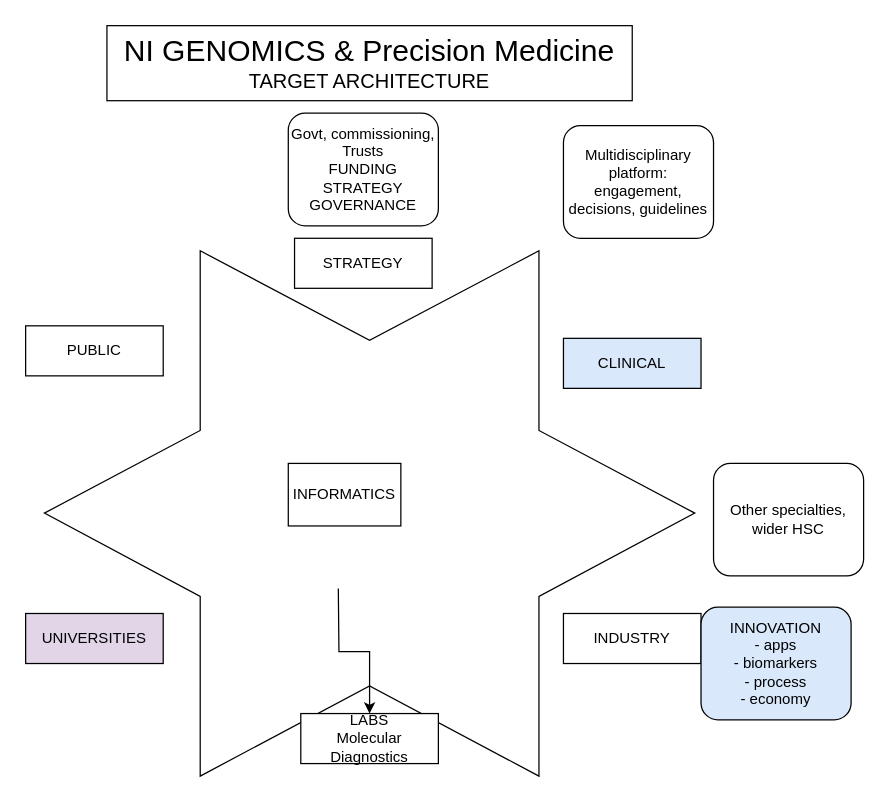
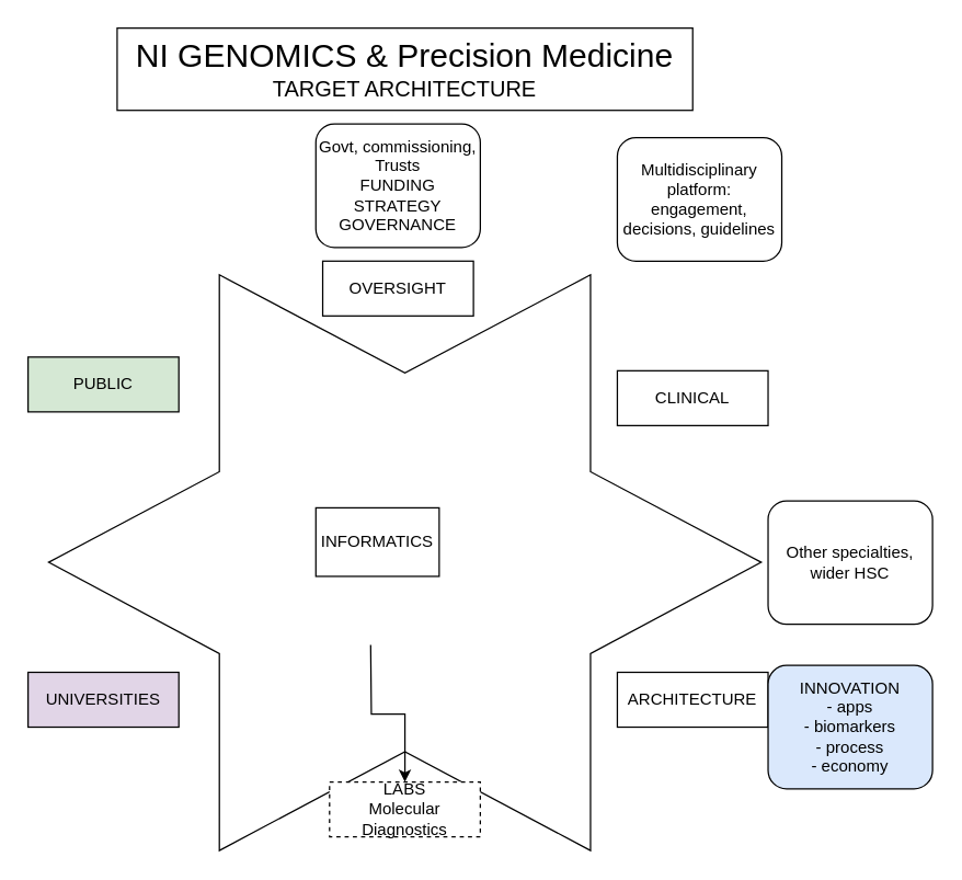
- <mxCell id="5" value="STRATEGY" style="rounded=0;whiteSpace=wrap;html=1;" vertex="1" parent="1"><mxGeometry x="235" y="190" width="110" height="40" as="geometry" /></mxCell>
+ <mxCell id="5" value="OVERSIGHT" style="rounded=0;whiteSpace=wrap;html=1;" vertex="1" parent="1"><mxGeometry x="235" y="190" width="110" height="40" as="geometry" /></mxCell>
- <mxCell id="9" value="PUBLIC" style="rounded=0;whiteSpace=wrap;html=1;" vertex="1" parent="1"><mxGeometry x="20" y="260" width="110" height="40" as="geometry" /></mxCell>
+ <mxCell id="9" value="PUBLIC" style="rounded=0;whiteSpace=wrap;html=1;fillColor=#d5e8d4;" vertex="1" parent="1"><mxGeometry x="20" y="260" width="110" height="40" as="geometry" /></mxCell>
- <mxCell id="4" value="CLINICAL" style="rounded=0;whiteSpace=wrap;html=1;fillColor=#dae8fc;" vertex="1" parent="1"><mxGeometry x="450" y="270" width="110" height="40" as="geometry" /></mxCell>
+ <mxCell id="4" value="CLINICAL" style="rounded=0;whiteSpace=wrap;html=1;" vertex="1" parent="1"><mxGeometry x="450" y="270" width="110" height="40" as="geometry" /></mxCell>
- <mxCell id="14" value="&lt;div&gt;Other specialties, wider HSC&lt;/div&gt;" style="rounded=1;whiteSpace=wrap;html=1;" vertex="1" parent="1"><mxGeometry x="570" y="370" width="120" height="90" as="geometry" /></mxCell>
+ <mxCell id="14" value="&lt;div&gt;Other specialties, wider HSC&lt;/div&gt;" style="rounded=1;whiteSpace=wrap;html=1;" vertex="1" parent="1"><mxGeometry x="560" y="365" width="120" height="90" as="geometry" /></mxCell>
- <mxCell id="6" value="INDUSTRY" style="rounded=0;whiteSpace=wrap;html=1;" vertex="1" parent="1"><mxGeometry x="450" y="490" width="110" height="40" as="geometry" /></mxCell>
+ <mxCell id="6" value="ARCHITECTURE" style="rounded=0;whiteSpace=wrap;html=1;" vertex="1" parent="1"><mxGeometry x="450" y="490" width="110" height="40" as="geometry" /></mxCell>
- <mxCell id="7" value="LABS&lt;br&gt;Molecular Diagnostics" style="rounded=0;whiteSpace=wrap;html=1;" vertex="1" parent="1"><mxGeometry x="240" y="570" width="110" height="40" as="geometry" /></mxCell>
+ <mxCell id="7" value="LABS&lt;br&gt;Molecular Diagnostics" style="rounded=0;whiteSpace=wrap;html=1;dashed=1;" vertex="1" parent="1"><mxGeometry x="240" y="570" width="110" height="40" as="geometry" /></mxCell>
